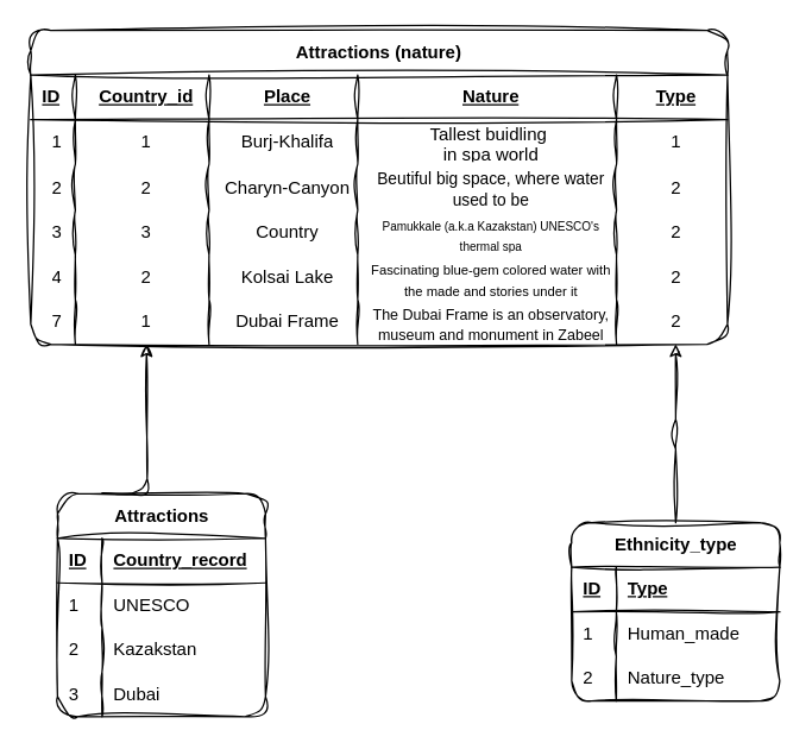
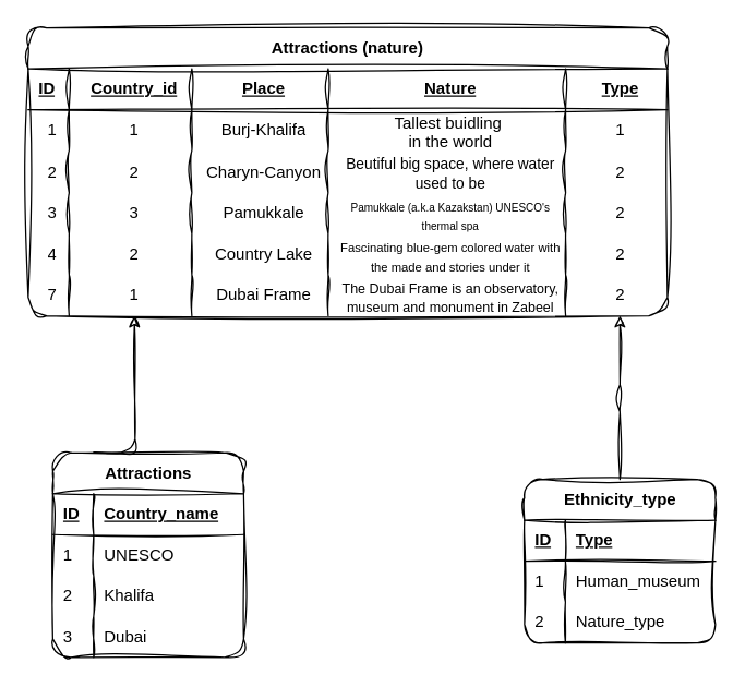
- <mxCell id="26" value="Tallest buidling&amp;nbsp;&lt;div&gt;in spa world&lt;/div&gt;" style="shape=partialRectangle;connectable=0;fillColor=none;top=0;left=0;bottom=0;right=0;align=center;spacingLeft=6;overflow=hidden;html=1;labelBackgroundColor=none;rounded=1;sketch=1;curveFitting=1;jiggle=2;strokeColor=default;" vertex="1" parent="22"><mxGeometry x="220" width="174.167" height="30" as="geometry"><mxRectangle width="174.167" height="30" as="alternateBounds" /></mxGeometry></mxCell>
+ <mxCell id="26" value="Tallest buidling&amp;nbsp;&lt;div&gt;in the world&lt;/div&gt;" style="shape=partialRectangle;connectable=0;fillColor=none;top=0;left=0;bottom=0;right=0;align=center;spacingLeft=6;overflow=hidden;html=1;labelBackgroundColor=none;rounded=1;sketch=1;curveFitting=1;jiggle=2;strokeColor=default;" vertex="1" parent="22"><mxGeometry x="220" width="174.167" height="30" as="geometry"><mxRectangle width="174.167" height="30" as="alternateBounds" /></mxGeometry></mxCell>
- <mxCell id="37" value="Country" style="shape=partialRectangle;connectable=0;fillColor=none;top=0;left=0;bottom=0;right=0;align=center;spacingLeft=6;overflow=hidden;whiteSpace=wrap;html=1;labelBackgroundColor=none;sketch=1;curveFitting=1;jiggle=2;rounded=1;" vertex="1" parent="34"><mxGeometry x="120" width="100" height="30" as="geometry"><mxRectangle width="100" height="30" as="alternateBounds" /></mxGeometry></mxCell>
+ <mxCell id="37" value="Pamukkale" style="shape=partialRectangle;connectable=0;fillColor=none;top=0;left=0;bottom=0;right=0;align=center;spacingLeft=6;overflow=hidden;whiteSpace=wrap;html=1;labelBackgroundColor=none;sketch=1;curveFitting=1;jiggle=2;rounded=1;" vertex="1" parent="34"><mxGeometry x="120" width="100" height="30" as="geometry"><mxRectangle width="100" height="30" as="alternateBounds" /></mxGeometry></mxCell>
- <mxCell id="43" value="Kolsai Lake" style="shape=partialRectangle;connectable=0;fillColor=none;top=0;left=0;bottom=0;right=0;align=center;spacingLeft=6;overflow=hidden;whiteSpace=wrap;html=1;labelBackgroundColor=none;sketch=1;curveFitting=1;jiggle=2;rounded=1;" vertex="1" parent="40"><mxGeometry x="120" width="100" height="30" as="geometry"><mxRectangle width="100" height="30" as="alternateBounds" /></mxGeometry></mxCell>
+ <mxCell id="43" value="Country Lake" style="shape=partialRectangle;connectable=0;fillColor=none;top=0;left=0;bottom=0;right=0;align=center;spacingLeft=6;overflow=hidden;whiteSpace=wrap;html=1;labelBackgroundColor=none;sketch=1;curveFitting=1;jiggle=2;rounded=1;" vertex="1" parent="40"><mxGeometry x="120" width="100" height="30" as="geometry"><mxRectangle width="100" height="30" as="alternateBounds" /></mxGeometry></mxCell>
- <mxCell id="5" value="Country_record" style="shape=partialRectangle;connectable=0;fillColor=none;top=0;left=0;bottom=0;right=0;align=left;spacingLeft=6;fontStyle=5;overflow=hidden;whiteSpace=wrap;html=1;labelBackgroundColor=none;sketch=1;curveFitting=1;jiggle=2;rounded=1;" vertex="1" parent="3"><mxGeometry x="30" width="110" height="30" as="geometry"><mxRectangle width="110" height="30" as="alternateBounds" /></mxGeometry></mxCell>
+ <mxCell id="5" value="Country_name" style="shape=partialRectangle;connectable=0;fillColor=none;top=0;left=0;bottom=0;right=0;align=left;spacingLeft=6;fontStyle=5;overflow=hidden;whiteSpace=wrap;html=1;labelBackgroundColor=none;sketch=1;curveFitting=1;jiggle=2;rounded=1;" vertex="1" parent="3"><mxGeometry x="30" width="110" height="30" as="geometry"><mxRectangle width="110" height="30" as="alternateBounds" /></mxGeometry></mxCell>
- <mxCell id="60" value="Human_made" style="shape=partialRectangle;connectable=0;fillColor=none;top=0;left=0;bottom=0;right=0;align=left;spacingLeft=6;overflow=hidden;whiteSpace=wrap;html=1;labelBackgroundColor=none;sketch=1;curveFitting=1;jiggle=2;rounded=1;" vertex="1" parent="58"><mxGeometry x="30" width="110" height="30" as="geometry"><mxRectangle width="110" height="30" as="alternateBounds" /></mxGeometry></mxCell>
+ <mxCell id="60" value="Human_museum" style="shape=partialRectangle;connectable=0;fillColor=none;top=0;left=0;bottom=0;right=0;align=left;spacingLeft=6;overflow=hidden;whiteSpace=wrap;html=1;labelBackgroundColor=none;sketch=1;curveFitting=1;jiggle=2;rounded=1;" vertex="1" parent="58"><mxGeometry x="30" width="110" height="30" as="geometry"><mxRectangle width="110" height="30" as="alternateBounds" /></mxGeometry></mxCell>
- <mxCell id="11" value="Kazakstan" style="shape=partialRectangle;connectable=0;fillColor=none;top=0;left=0;bottom=0;right=0;align=left;spacingLeft=6;overflow=hidden;whiteSpace=wrap;html=1;labelBackgroundColor=none;sketch=1;curveFitting=1;jiggle=2;rounded=1;" vertex="1" parent="9"><mxGeometry x="30" width="110" height="30" as="geometry"><mxRectangle width="110" height="30" as="alternateBounds" /></mxGeometry></mxCell>
+ <mxCell id="11" value="Khalifa" style="shape=partialRectangle;connectable=0;fillColor=none;top=0;left=0;bottom=0;right=0;align=left;spacingLeft=6;overflow=hidden;whiteSpace=wrap;html=1;labelBackgroundColor=none;sketch=1;curveFitting=1;jiggle=2;rounded=1;" vertex="1" parent="9"><mxGeometry x="30" width="110" height="30" as="geometry"><mxRectangle width="110" height="30" as="alternateBounds" /></mxGeometry></mxCell>
